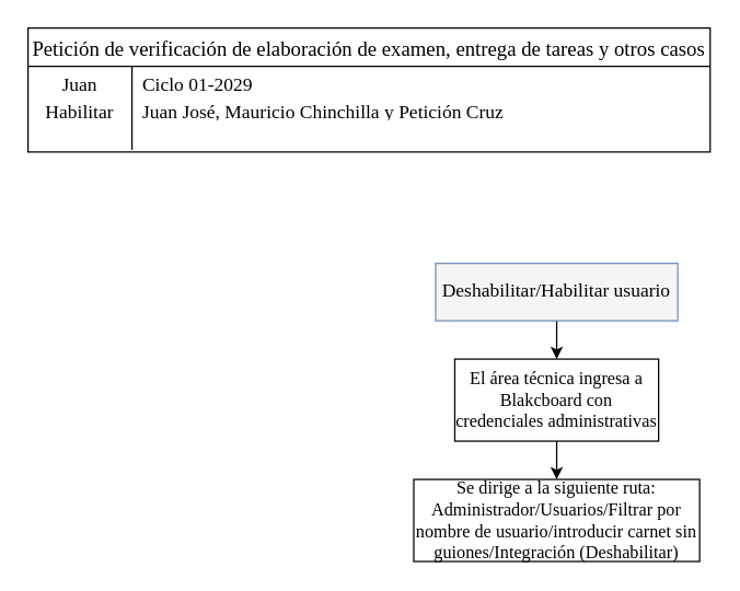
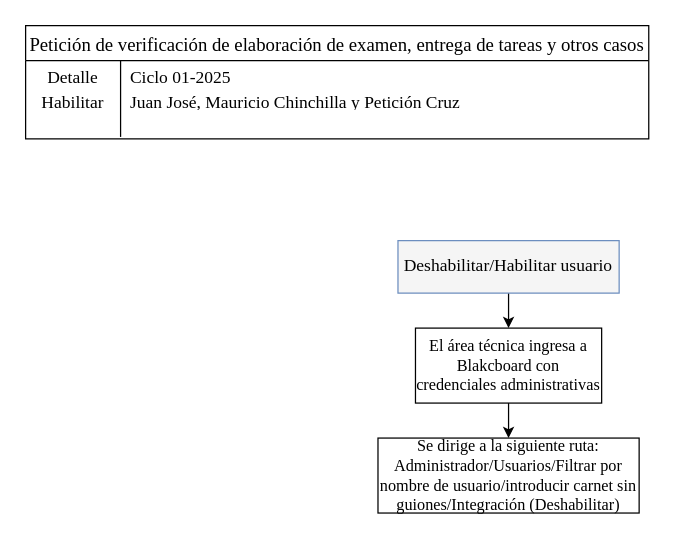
- <mxCell id="4" value="&lt;font style=&quot;font-size: 14px;&quot;&gt;Juan&lt;/font&gt;&lt;div&gt;&lt;br&gt;&lt;/div&gt;" style="shape=partialRectangle;html=1;whiteSpace=wrap;connectable=0;fillColor=none;top=0;left=0;bottom=0;right=0;overflow=hidden;pointerEvents=1;strokeColor=inherit;fontSize=16;fontFamily=Times New Roman;" vertex="1" parent="3"><mxGeometry width="76" height="20" as="geometry"><mxRectangle width="76" height="20" as="alternateBounds" /></mxGeometry></mxCell>
+ <mxCell id="4" value="&lt;font style=&quot;font-size: 14px;&quot;&gt;Detalle&lt;/font&gt;&lt;div&gt;&lt;br&gt;&lt;/div&gt;" style="shape=partialRectangle;html=1;whiteSpace=wrap;connectable=0;fillColor=none;top=0;left=0;bottom=0;right=0;overflow=hidden;pointerEvents=1;strokeColor=inherit;fontSize=16;fontFamily=Times New Roman;" vertex="1" parent="3"><mxGeometry width="76" height="20" as="geometry"><mxRectangle width="76" height="20" as="alternateBounds" /></mxGeometry></mxCell>
- <mxCell id="5" value="&lt;font style=&quot;font-size: 14px;&quot;&gt;Ciclo 01-2029&lt;/font&gt;" style="shape=partialRectangle;html=1;whiteSpace=wrap;connectable=0;fillColor=none;top=0;left=0;bottom=0;right=0;align=left;spacingLeft=6;overflow=hidden;strokeColor=inherit;fontSize=16;fontFamily=Times New Roman;" vertex="1" parent="3"><mxGeometry x="76" width="423" height="20" as="geometry"><mxRectangle width="423" height="20" as="alternateBounds" /></mxGeometry></mxCell>
+ <mxCell id="5" value="&lt;font style=&quot;font-size: 14px;&quot;&gt;Ciclo 01-2025&lt;/font&gt;" style="shape=partialRectangle;html=1;whiteSpace=wrap;connectable=0;fillColor=none;top=0;left=0;bottom=0;right=0;align=left;spacingLeft=6;overflow=hidden;strokeColor=inherit;fontSize=16;fontFamily=Times New Roman;" vertex="1" parent="3"><mxGeometry x="76" width="423" height="20" as="geometry"><mxRectangle width="423" height="20" as="alternateBounds" /></mxGeometry></mxCell>
